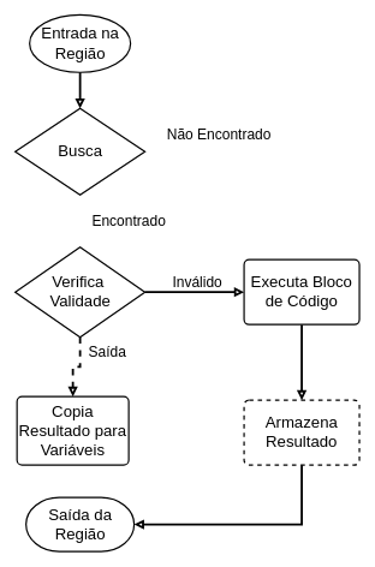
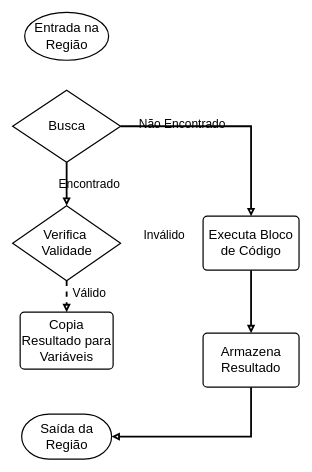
- <mxCell id="13" style="edgeStyle=orthogonalEdgeStyle;rounded=0;orthogonalLoop=1;jettySize=auto;html=1;exitX=0.5;exitY=1;exitDx=0;exitDy=0;exitPerimeter=0;entryX=0.5;entryY=0;entryDx=0;entryDy=0;entryPerimeter=0;endArrow=block;endFill=0;strokeWidth=3;" parent="1" source="4" target="6" edge="1"><mxGeometry relative="1" as="geometry" /></mxCell>
- <mxCell id="16" value="Não Encontrado" style="text;html=1;align=center;verticalAlign=middle;resizable=0;points=[];autosize=1;strokeColor=none;fillColor=none;fontSize=20;" parent="1" vertex="1"><mxGeometry x="218" width="170" height="40" as="geometry" y="165" /></mxCell>
+ <mxCell id="16" value="Não Encontrado" style="text;html=1;align=center;verticalAlign=middle;resizable=0;points=[];autosize=1;strokeColor=none;fillColor=none;fontSize=20;" parent="1" vertex="1"><mxGeometry x="218" y="185" width="170" height="40" as="geometry" /></mxCell>
+ <mxCell id="5" style="edgeStyle=orthogonalEdgeStyle;rounded=0;orthogonalLoop=1;jettySize=auto;html=1;exitX=1;exitY=0.5;exitDx=0;exitDy=0;exitPerimeter=0;endArrow=block;endFill=0;strokeWidth=3;" parent="1" source="6" target="8" edge="1"><mxGeometry relative="1" as="geometry" /></mxCell>
+ <mxCell id="14" style="edgeStyle=orthogonalEdgeStyle;rounded=0;orthogonalLoop=1;jettySize=auto;html=1;exitX=0.5;exitY=1;exitDx=0;exitDy=0;exitPerimeter=0;endArrow=block;endFill=0;entryX=0.5;entryY=0;entryDx=0;entryDy=0;entryPerimeter=0;strokeWidth=3;" parent="1" source="6" target="12" edge="1"><mxGeometry relative="1" as="geometry"><mxPoint x="173" y="340" as="targetPoint" /></mxGeometry></mxCell>
- <mxCell id="17" value="Encontrado" style="text;html=1;align=center;verticalAlign=middle;resizable=0;points=[];autosize=1;strokeColor=none;fillColor=none;fontSize=20;" parent="1" vertex="1"><mxGeometry x="113" y="285" width="130" height="40" as="geometry" /></mxCell>
+ <mxCell id="17" value="Encontrado" style="text;html=1;align=center;verticalAlign=middle;resizable=0;points=[];autosize=1;strokeColor=none;fillColor=none;fontSize=20;" parent="1" vertex="1"><mxGeometry x="83" y="285" width="130" height="40" as="geometry" /></mxCell>
- <mxCell id="11" style="edgeStyle=orthogonalEdgeStyle;rounded=0;orthogonalLoop=1;jettySize=auto;html=1;exitX=1;exitY=0.5;exitDx=0;exitDy=0;exitPerimeter=0;endArrow=block;endFill=0;strokeWidth=3;" parent="1" source="12" target="8" edge="1"><mxGeometry relative="1" as="geometry"><mxPoint x="333" y="410" as="targetPoint" /></mxGeometry></mxCell>
- <mxCell id="19" value="Saída" style="text;html=1;align=center;verticalAlign=middle;resizable=0;points=[];autosize=1;strokeColor=none;fillColor=none;fontSize=20;" parent="1" vertex="1"><mxGeometry x="108" y="467.5" width="80" height="40" as="geometry" /></mxCell>
+ <mxCell id="19" value="Válido" style="text;html=1;align=center;verticalAlign=middle;resizable=0;points=[];autosize=1;strokeColor=none;fillColor=none;fontSize=20;" parent="1" vertex="1"><mxGeometry x="108" y="467.5" width="80" height="40" as="geometry" /></mxCell>
- <mxCell id="3" value="Copia Resultado para Variáveis" style="rounded=1;whiteSpace=wrap;html=1;absoluteArcSize=1;arcSize=14;strokeWidth=2;fontSize=22;" parent="1" vertex="1"><mxGeometry x="23" y="550" width="155" height="95" as="geometry" /></mxCell>
+ <mxCell id="3" value="Copia Resultado para Variáveis" style="rounded=1;whiteSpace=wrap;html=1;absoluteArcSize=1;arcSize=14;strokeWidth=2;fontSize=22;" parent="1" vertex="1"><mxGeometry x="33" y="520" width="155" height="95" as="geometry" /></mxCell>
- <mxCell id="9" value="Armazena Resultado" style="rounded=1;whiteSpace=wrap;html=1;absoluteArcSize=1;arcSize=14;strokeWidth=2;fontSize=22;dashed=1;" parent="1" vertex="1"><mxGeometry x="338" y="555" width="160" height="90" as="geometry" /></mxCell>
+ <mxCell id="9" value="Armazena Resultado" style="rounded=1;whiteSpace=wrap;html=1;absoluteArcSize=1;arcSize=14;strokeWidth=2;fontSize=22;" parent="1" vertex="1"><mxGeometry x="338" y="555" width="160" height="90" as="geometry" /></mxCell>
